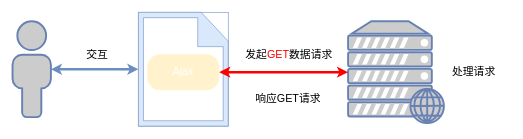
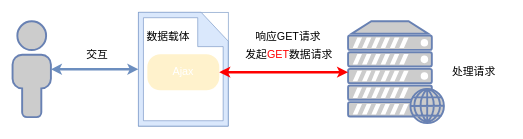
+ <mxCell id="6" value="&lt;font style=&quot;font-size: 18px;&quot;&gt;数据载体&lt;/font&gt;" style="rounded=0;whiteSpace=wrap;html=1;fillColor=none;strokeColor=none;fontFamily=Helvetica;" parent="4" vertex="1"><mxGeometry y="30" width="100" height="20" as="geometry" /></mxCell>
- <mxCell id="12" value="&lt;span style=&quot;font-size: 18px;&quot;&gt;响应GET请求&lt;br&gt;&lt;/span&gt;" style="rounded=0;whiteSpace=wrap;html=1;fillColor=none;strokeColor=none;" vertex="1" parent="1"><mxGeometry x="420" y="135" width="120" height="60" as="geometry" /></mxCell>
+ <mxCell id="12" value="&lt;span style=&quot;font-size: 18px;&quot;&gt;响应GET请求&lt;br&gt;&lt;/span&gt;" style="rounded=0;whiteSpace=wrap;html=1;fillColor=none;strokeColor=none;" vertex="1" parent="1"><mxGeometry x="420" y="30" width="120" height="60" as="geometry" /></mxCell>
